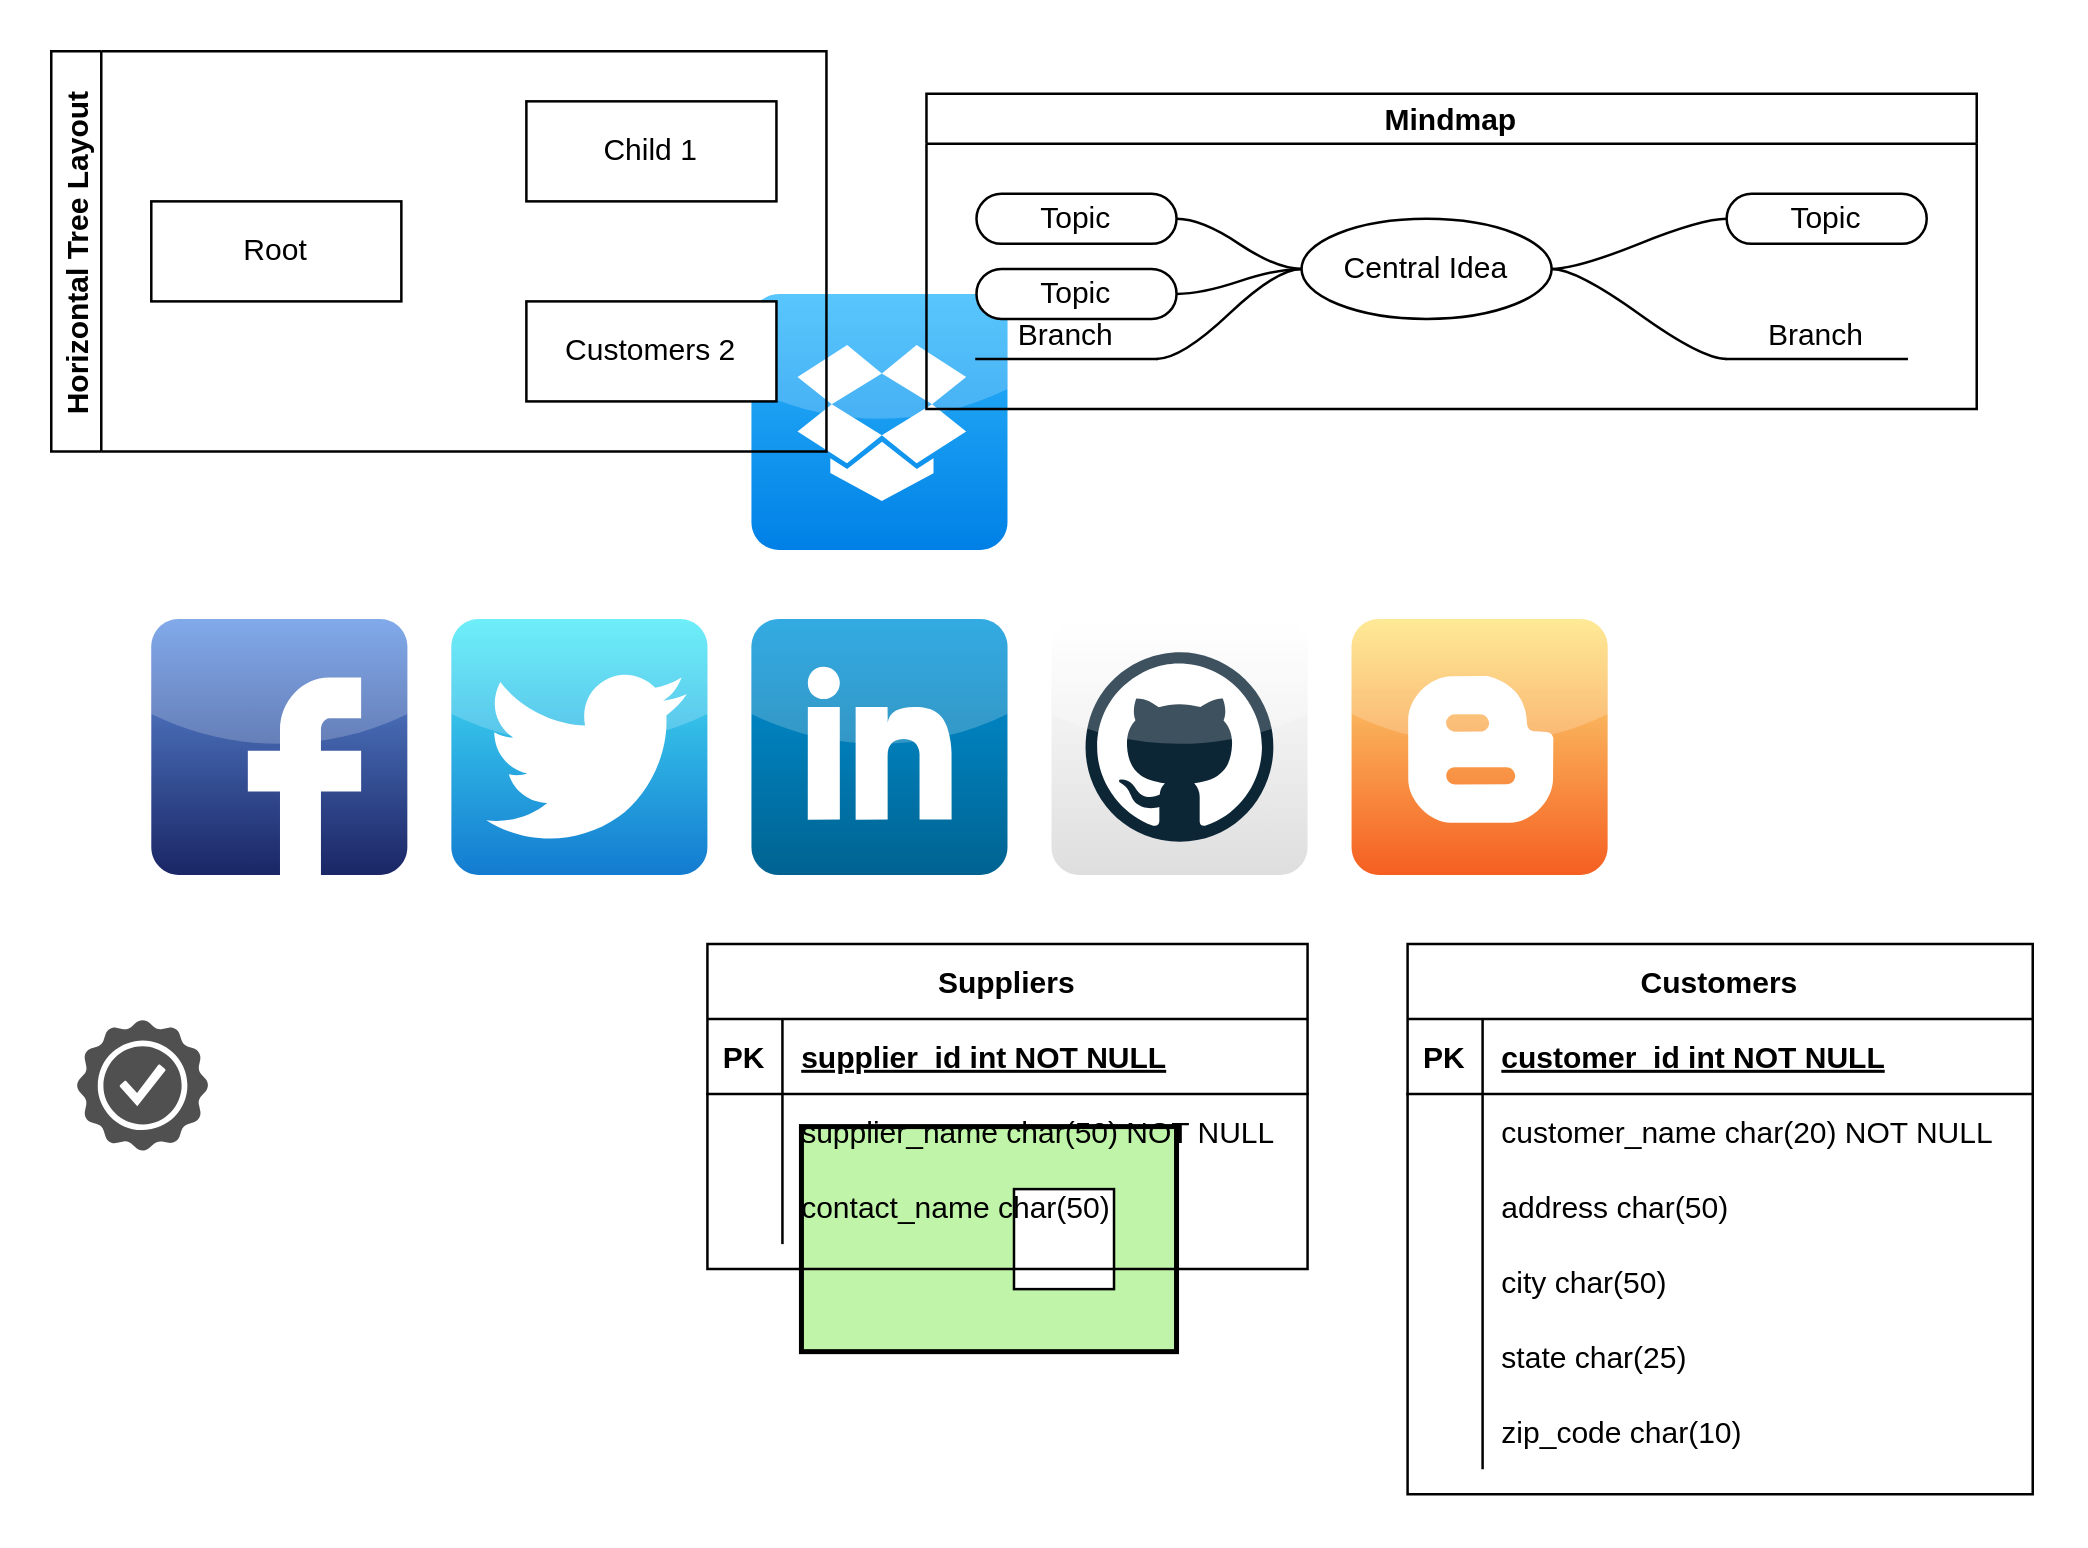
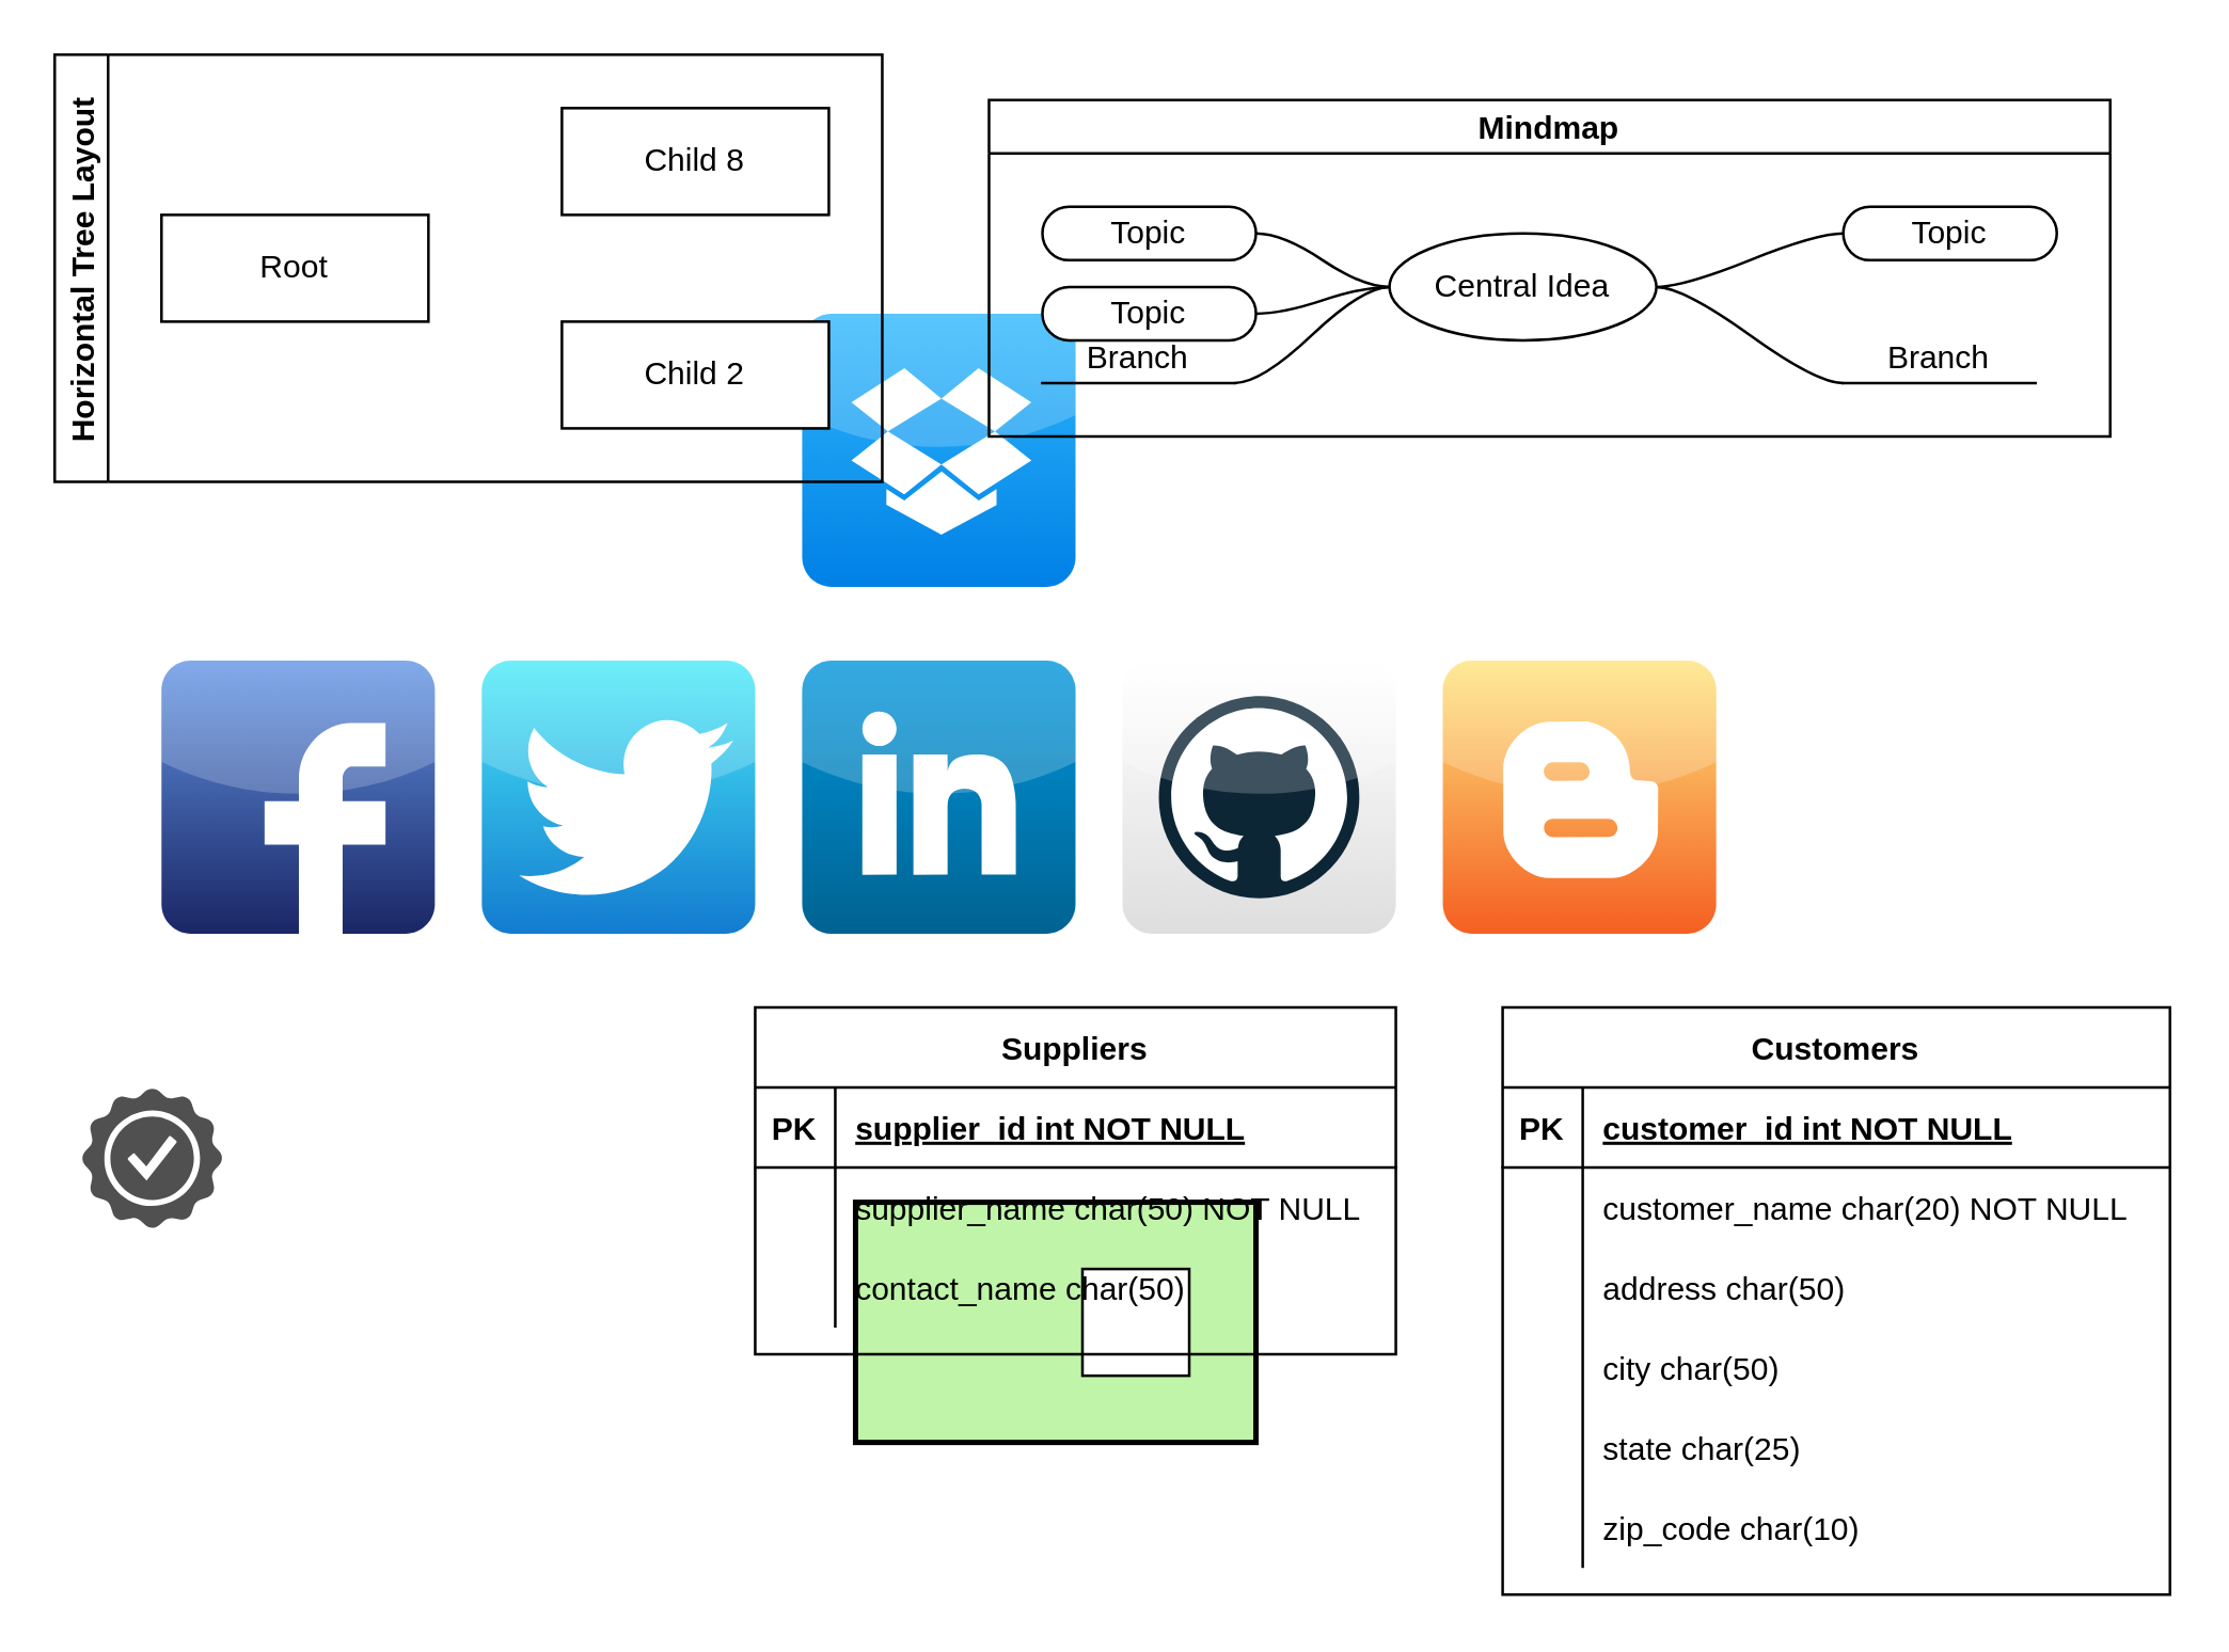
- <mxCell id="24" value="Child 1" style="whiteSpace=wrap;html=1;" vertex="1" parent="22"><mxGeometry x="190" y="20" width="100" height="40" as="geometry" /></mxCell>
+ <mxCell id="24" value="Child 8" style="whiteSpace=wrap;html=1;" vertex="1" parent="22"><mxGeometry x="190" y="20" width="100" height="40" as="geometry" /></mxCell>
- <mxCell id="25" value="Customers 2" style="whiteSpace=wrap;html=1;" vertex="1" parent="22"><mxGeometry x="190" y="100" width="100" height="40" as="geometry" /></mxCell>
+ <mxCell id="25" value="Child 2" style="whiteSpace=wrap;html=1;" vertex="1" parent="22"><mxGeometry x="190" y="100" width="100" height="40" as="geometry" /></mxCell>
